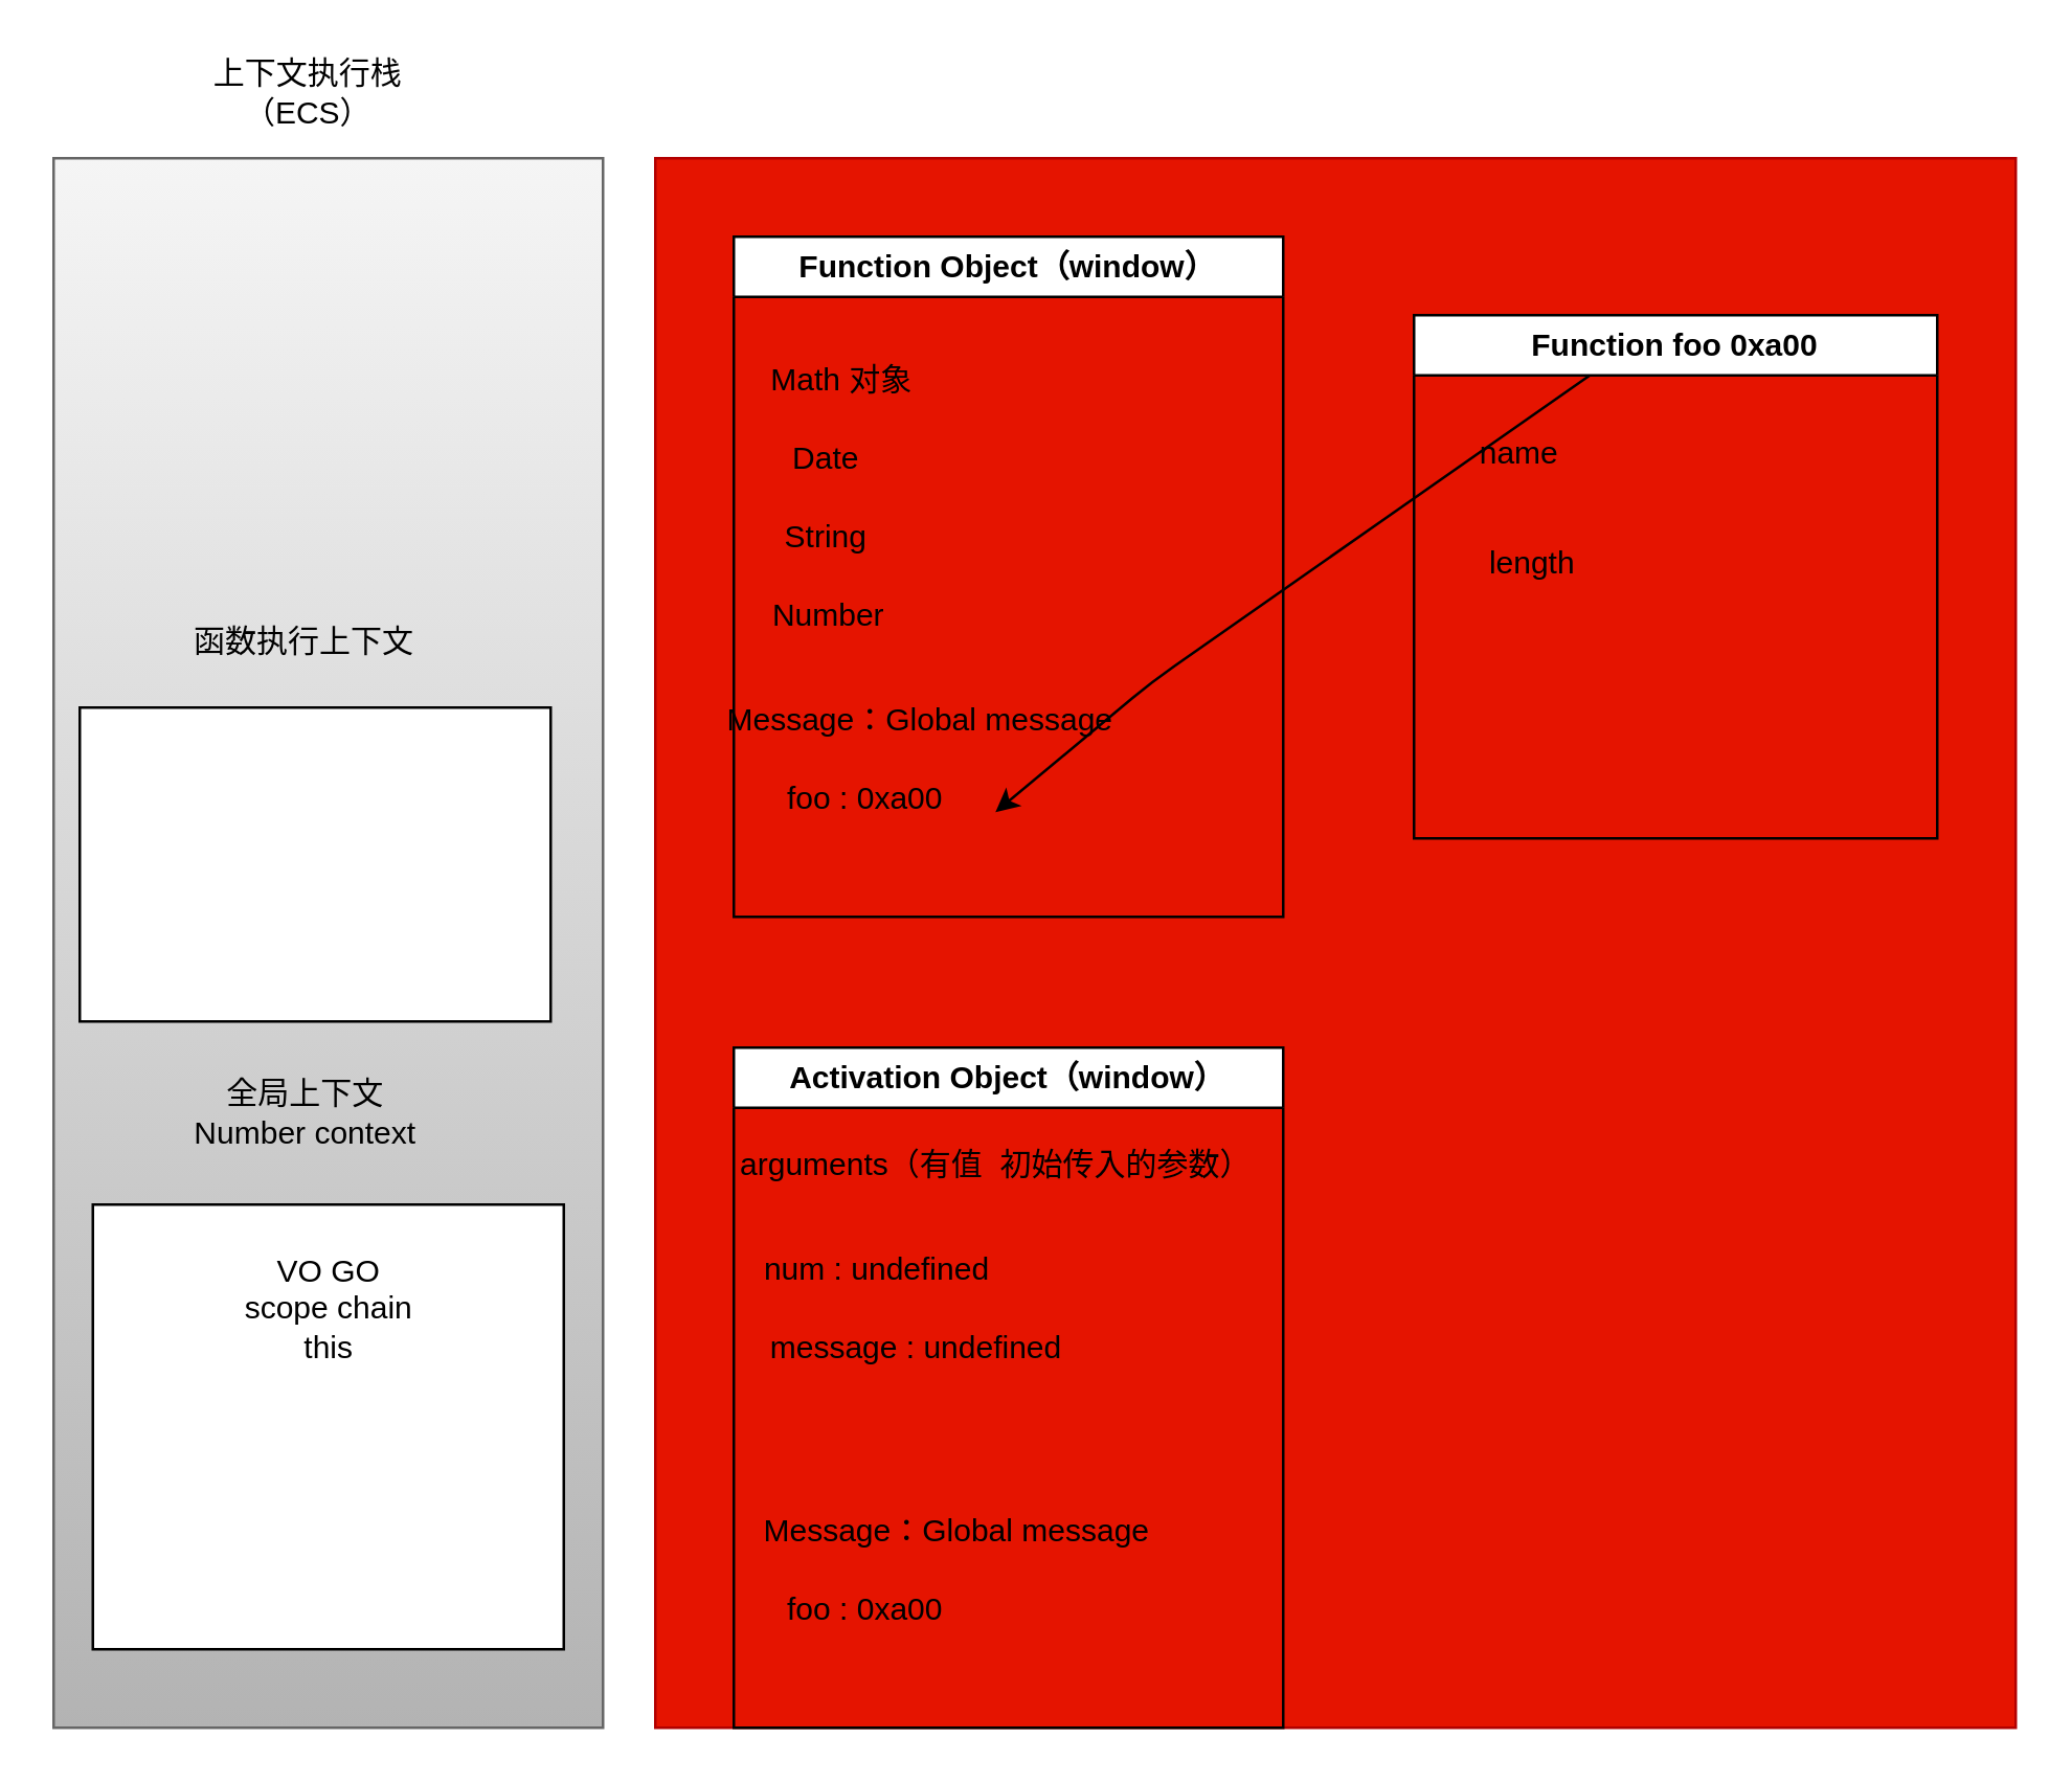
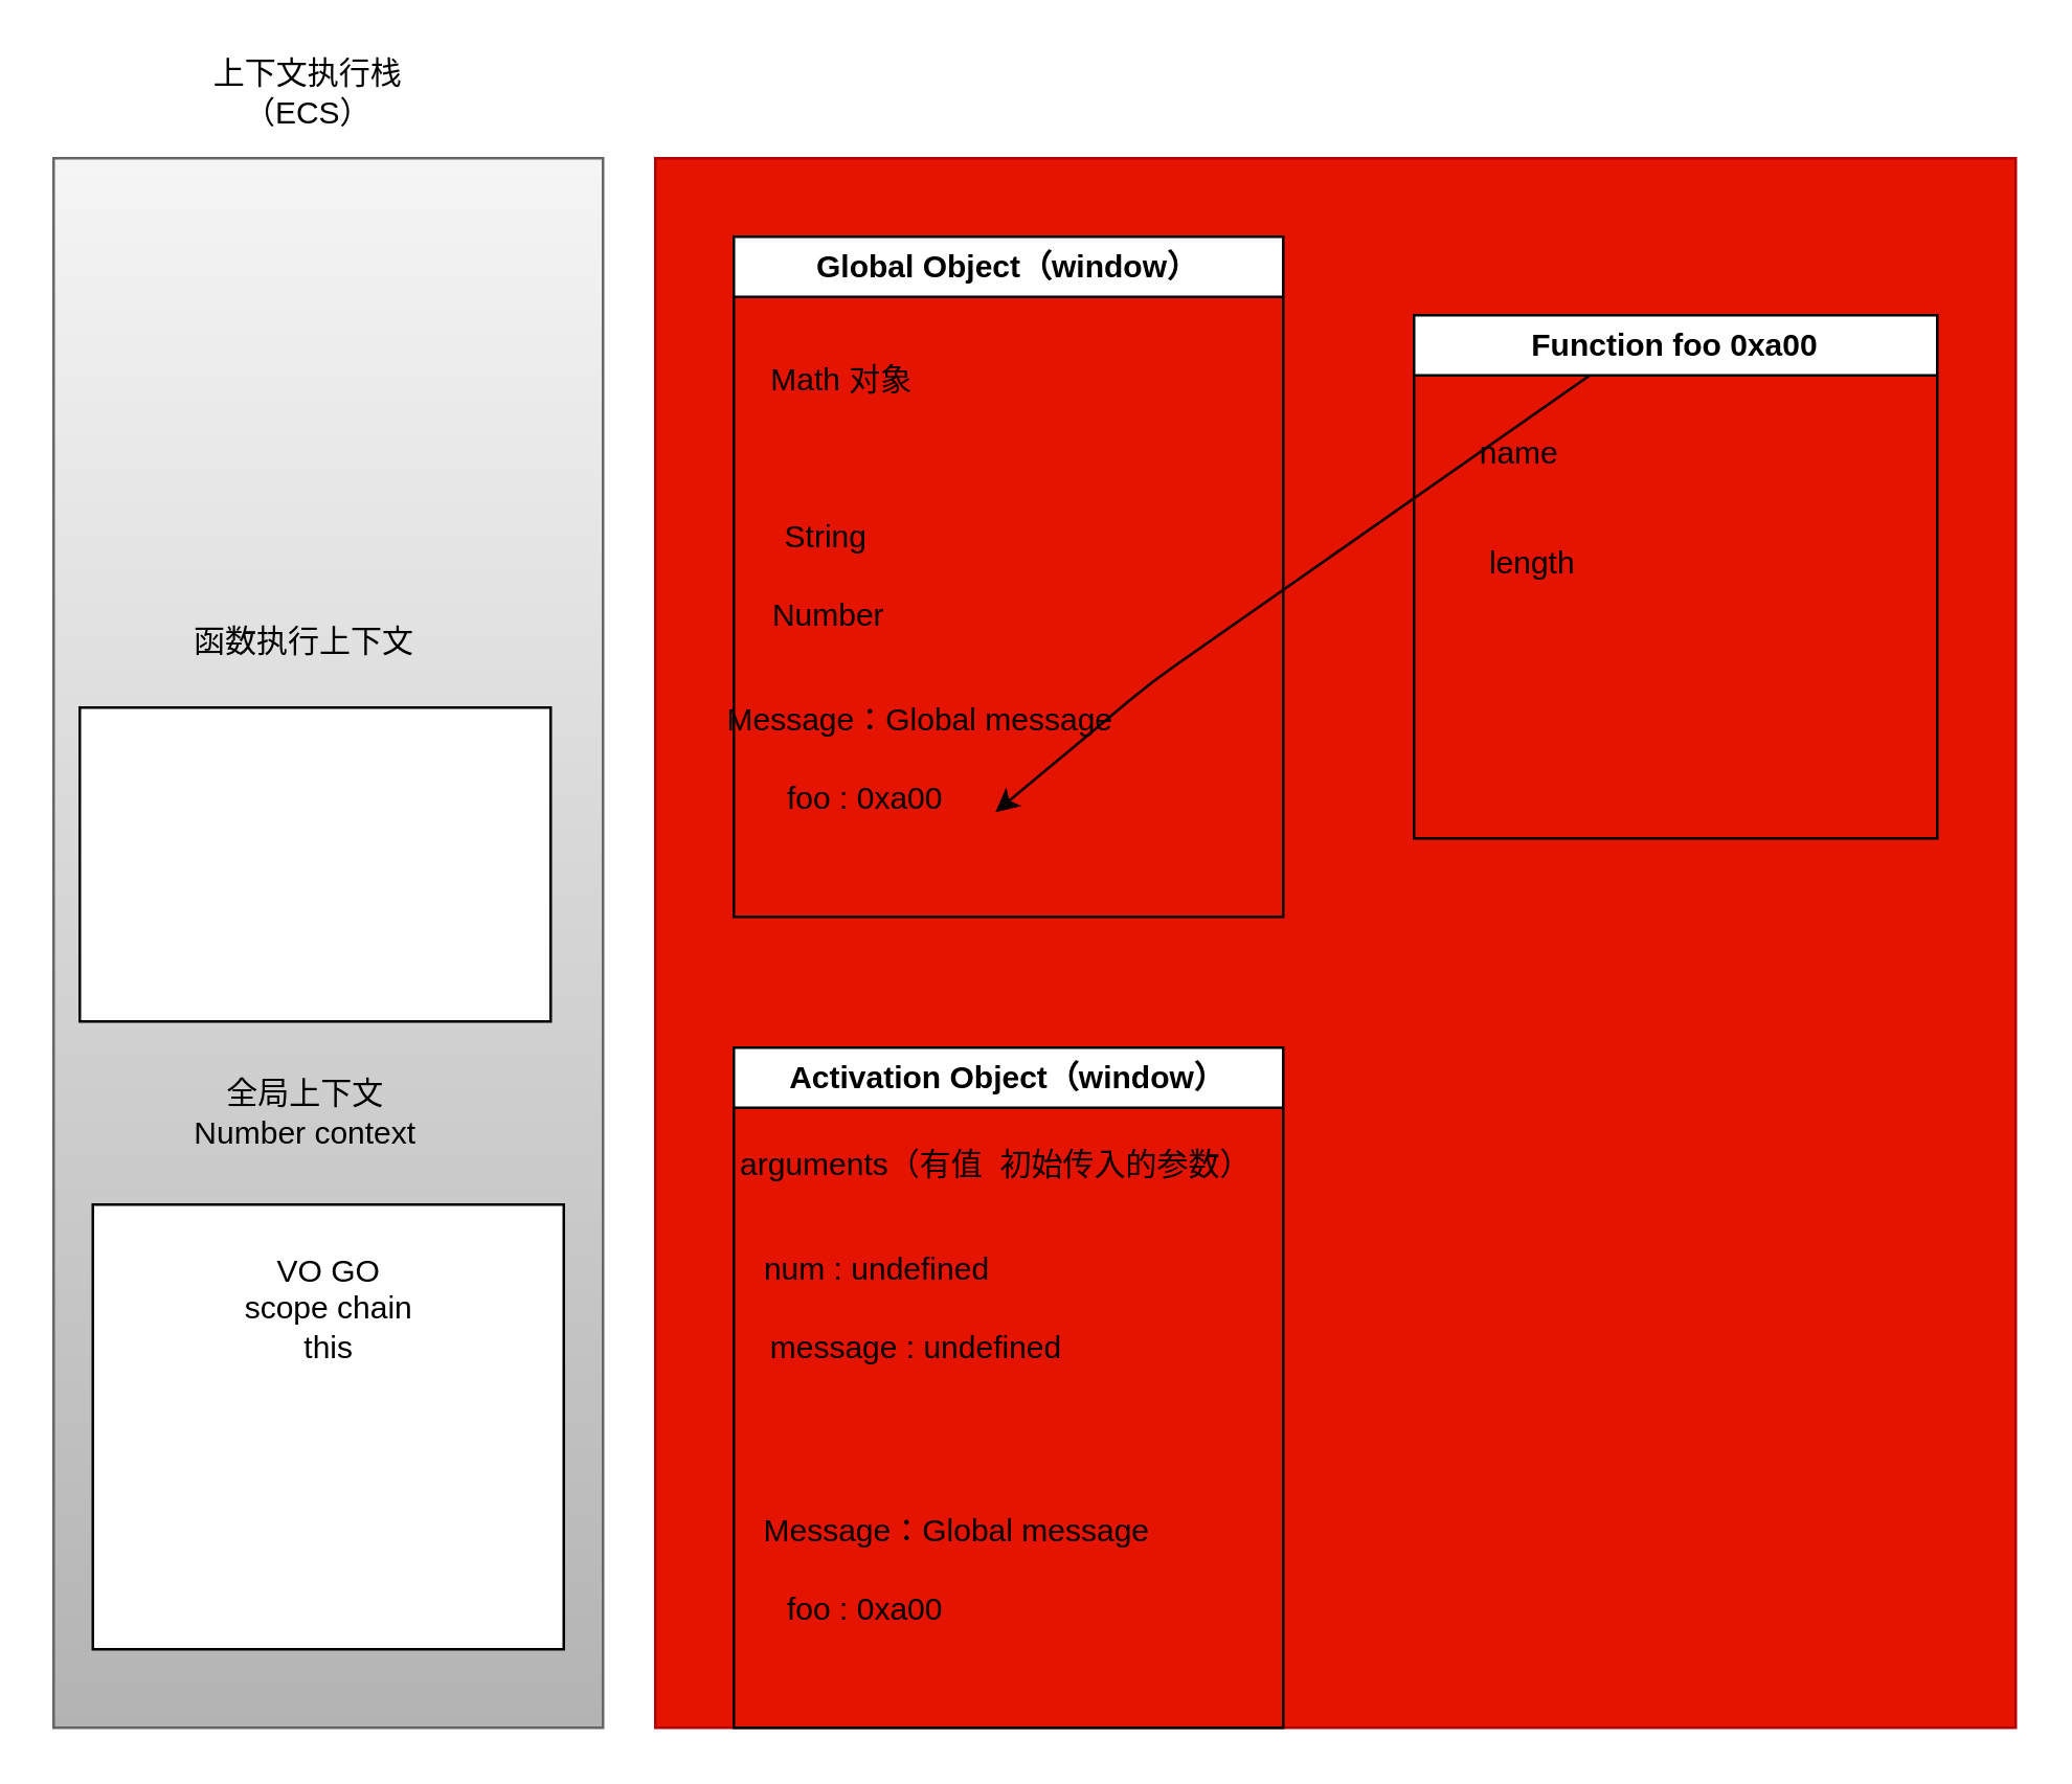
- <mxCell id="4" value="Function Object（window）" style="swimlane;whiteSpace=wrap;html=1;" vertex="1" parent="1"><mxGeometry x="280" y="90" width="210" height="260" as="geometry" /></mxCell>
+ <mxCell id="4" value="Global Object（window）" style="swimlane;whiteSpace=wrap;html=1;" vertex="1" parent="1"><mxGeometry x="280" y="90" width="210" height="260" as="geometry" /></mxCell>
- <mxCell id="6" value="Date" style="text;html=1;align=center;verticalAlign=middle;resizable=0;points=[];autosize=1;strokeColor=none;fillColor=none;" vertex="1" parent="4"><mxGeometry x="10" y="70" width="50" height="30" as="geometry" /></mxCell>
